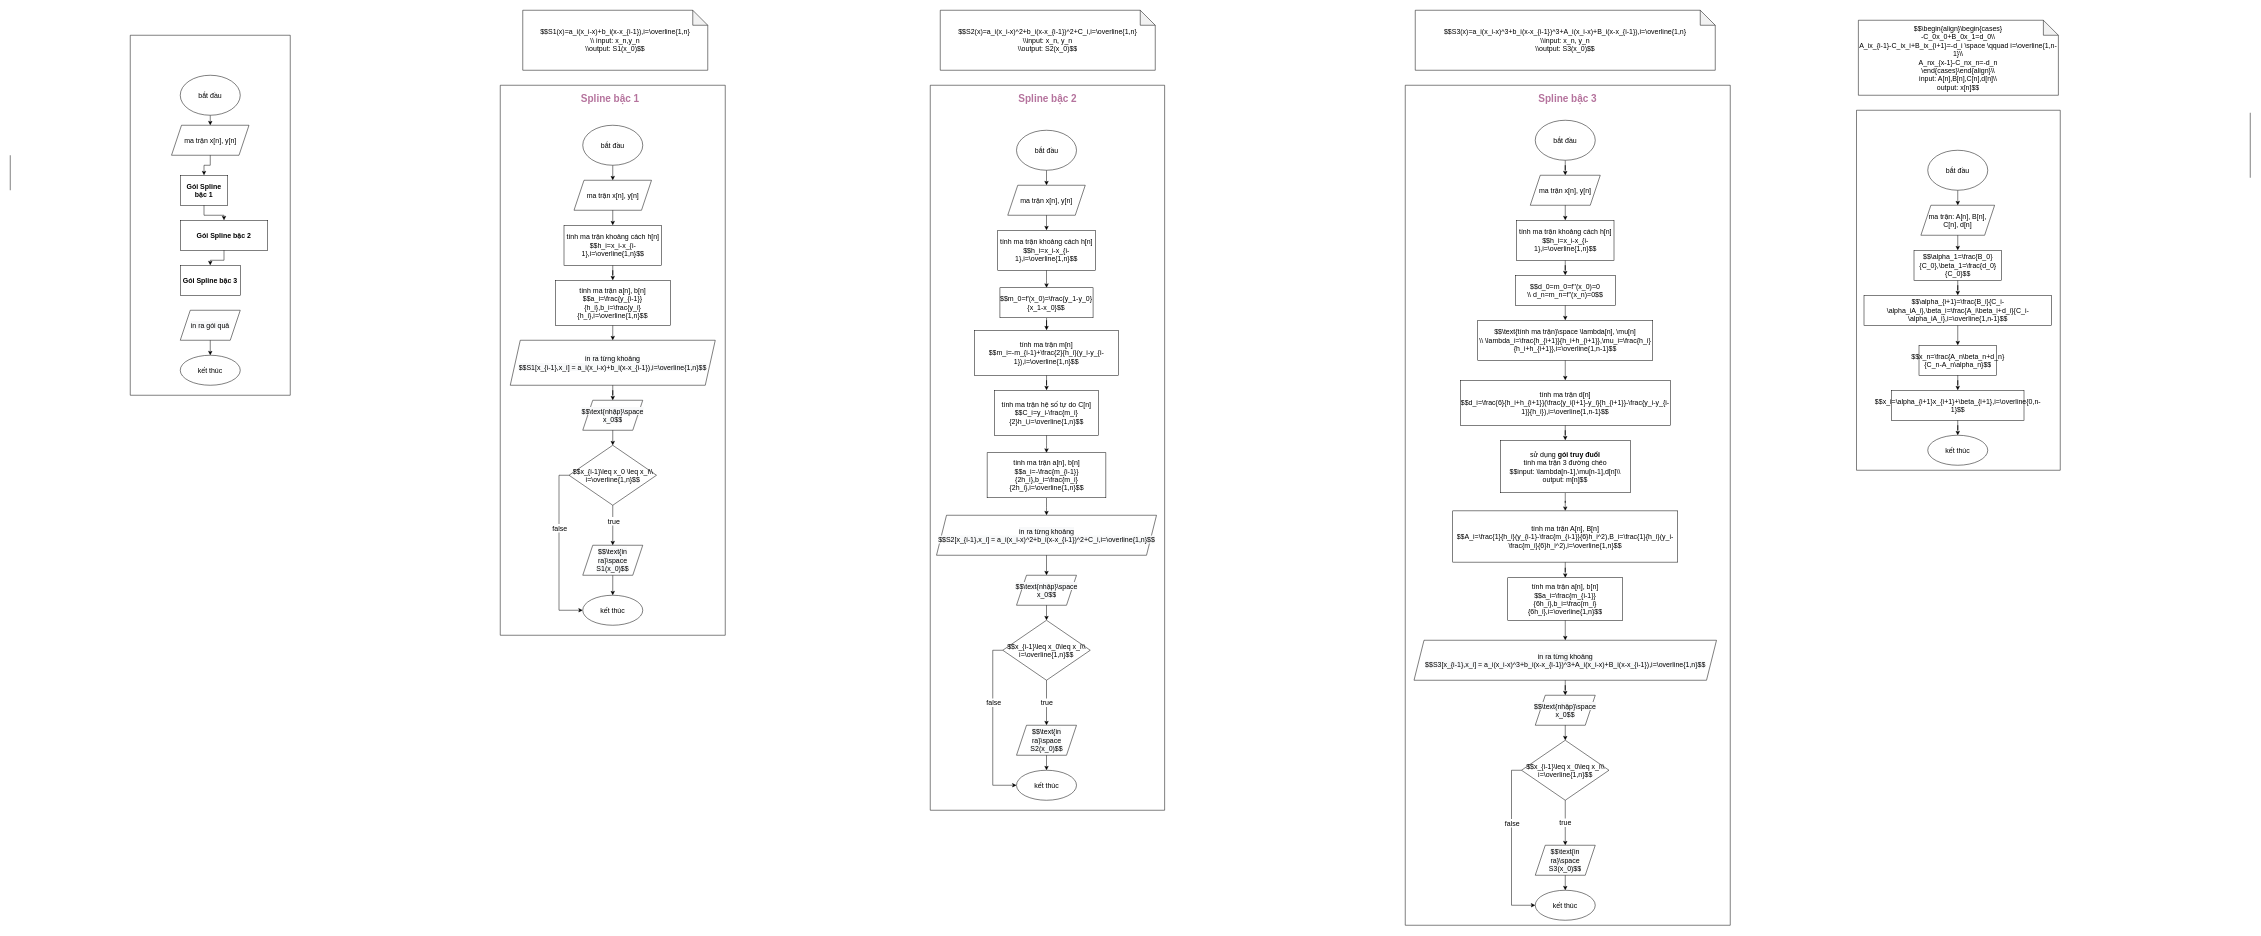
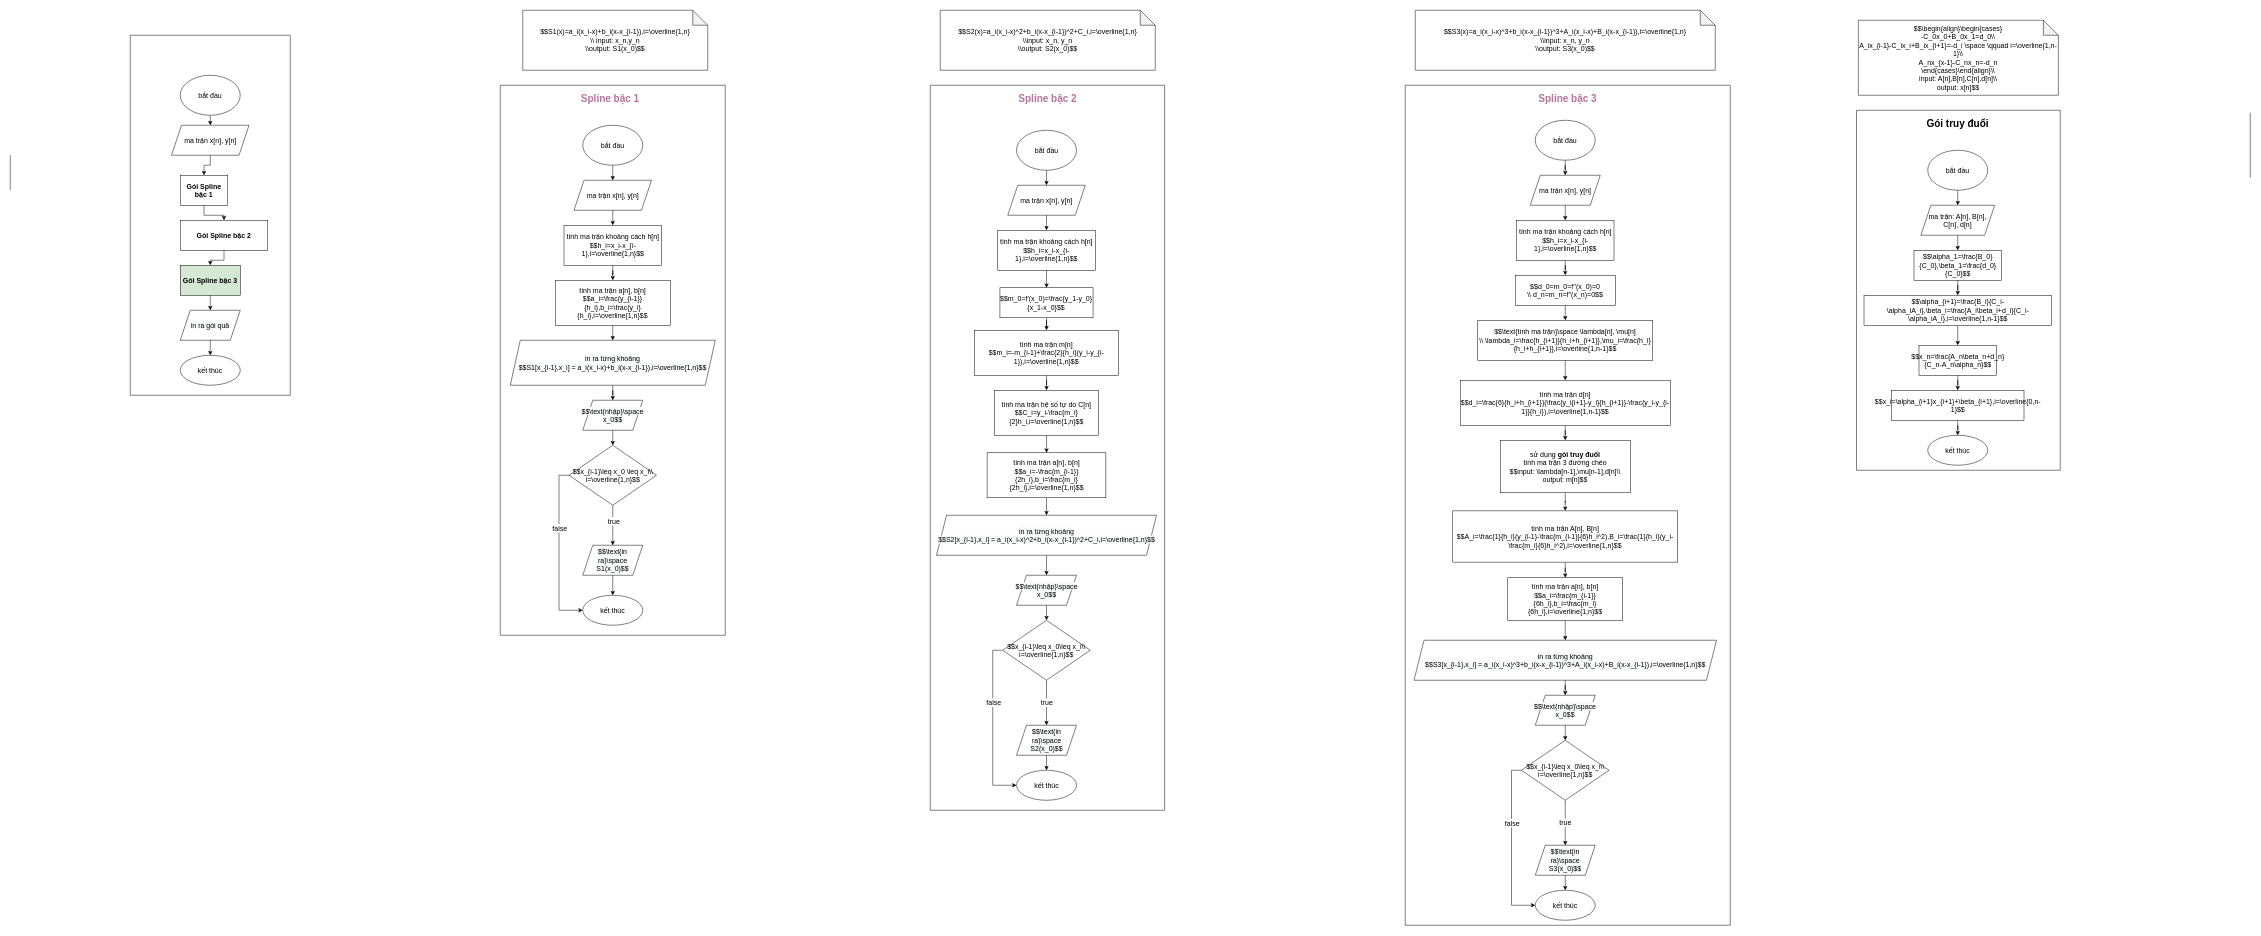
+ <mxCell id="105" value="Gói truy đuổi" style="text;html=1;strokeColor=none;fillColor=none;align=center;verticalAlign=middle;whiteSpace=wrap;rounded=0;fontStyle=1;fontColor=#000000;fontSize=20;" parent="1" vertex="1"><mxGeometry x="3830" y="230" width="170" height="30" as="geometry" /></mxCell>
- <mxCell id="22" value="Gói Spline bậc 3" style="whiteSpace=wrap;html=1;fontSize=14;fontStyle=1" parent="1" vertex="1"><mxGeometry x="360" y="530" width="120" height="60" as="geometry" /></mxCell>
+ <mxCell id="22" value="Gói Spline bậc 3" style="whiteSpace=wrap;html=1;fontSize=14;fontStyle=1;fillColor=#d5e8d4;" parent="1" vertex="1"><mxGeometry x="360" y="530" width="120" height="60" as="geometry" /></mxCell>
+ <mxCell id="21" style="edgeStyle=orthogonalEdgeStyle;rounded=0;orthogonalLoop=1;jettySize=auto;html=1;exitX=0.5;exitY=1;exitDx=0;exitDy=0;entryX=0.5;entryY=0;entryDx=0;entryDy=0;" parent="1" source="22" target="30" edge="1"><mxGeometry relative="1" as="geometry" /></mxCell>
